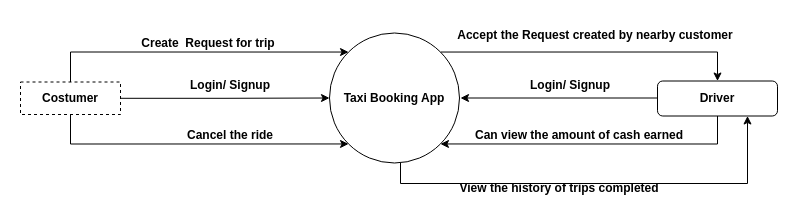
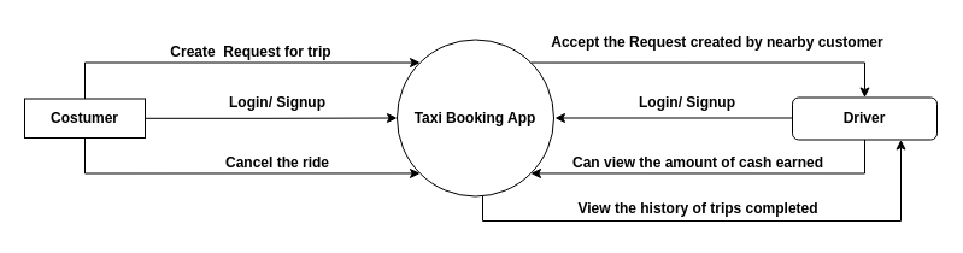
- <mxCell id="11" value="&lt;b&gt;Costumer&lt;/b&gt;" style="rounded=0;whiteSpace=wrap;html=1;dashed=1;" vertex="1" parent="1"><mxGeometry x="20" y="81.5" width="100" height="32.5" as="geometry" /></mxCell>
+ <mxCell id="11" value="&lt;b&gt;Costumer&lt;/b&gt;" style="rounded=0;whiteSpace=wrap;html=1;" vertex="1" parent="1"><mxGeometry x="20" y="81.5" width="100" height="32.5" as="geometry" /></mxCell>
- <mxCell id="18" value="&lt;b&gt;View the history of trips completed&lt;/b&gt;" style="text;html=1;strokeColor=none;fillColor=none;align=center;verticalAlign=middle;whiteSpace=wrap;rounded=0;" vertex="1" parent="1"><mxGeometry x="449" y="173" width="220" height="30" as="geometry" /></mxCell>
+ <mxCell id="18" value="&lt;b&gt;View the history of trips completed&lt;/b&gt;" style="text;html=1;strokeColor=none;fillColor=none;align=center;verticalAlign=middle;whiteSpace=wrap;rounded=0;" vertex="1" parent="1"><mxGeometry x="469" y="158" width="220" height="30" as="geometry" /></mxCell>
